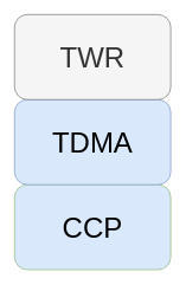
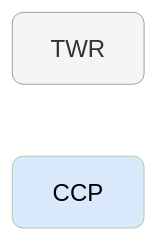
- <mxCell id="3" value="TDMA" style="rounded=1;whiteSpace=wrap;html=1;fillColor=#dae8fc;strokeColor=#6c8ebf;fontSize=40;" vertex="1" parent="1"><mxGeometry x="20" y="140" width="220" height="120" as="geometry" /></mxCell>
